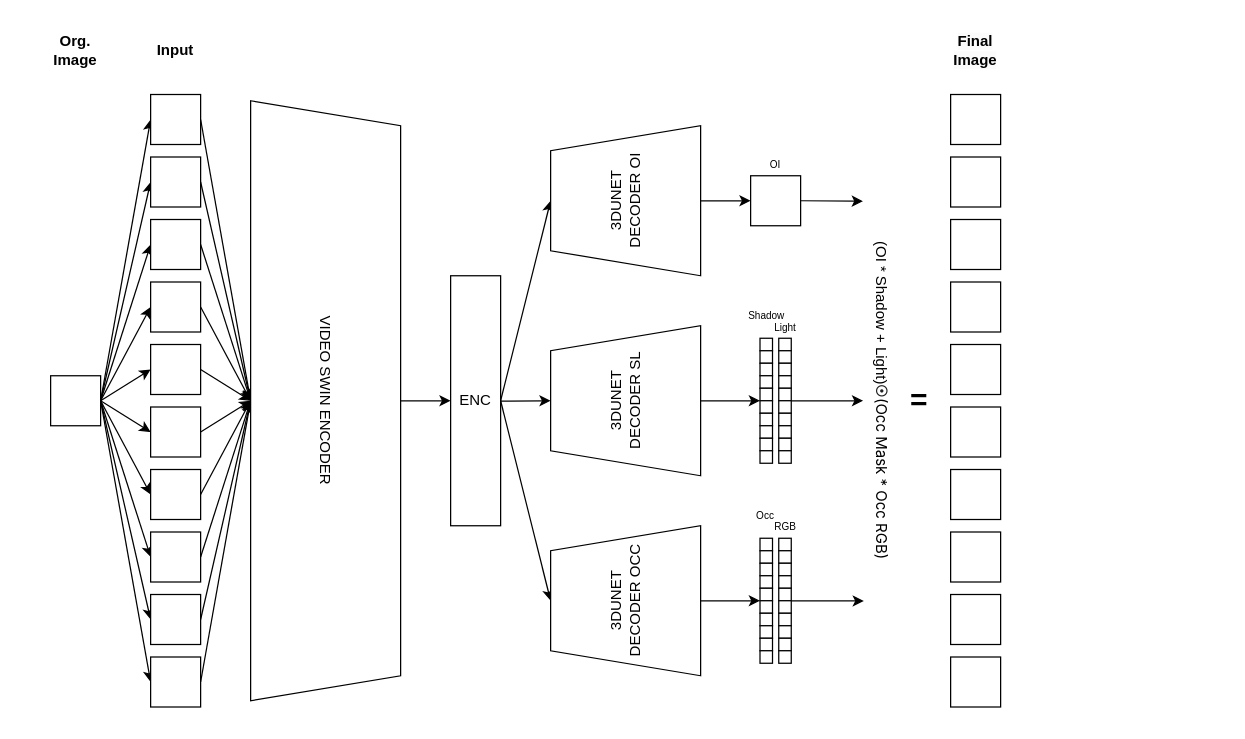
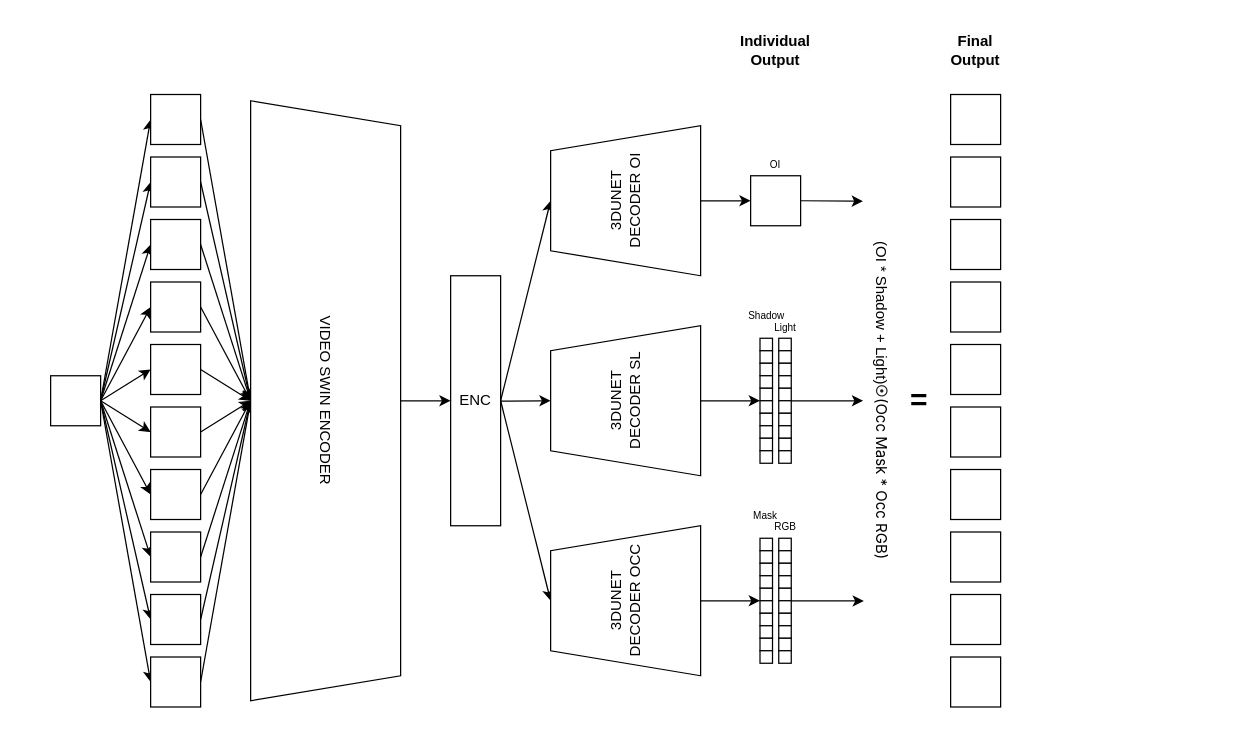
- <mxCell id="99" value="&lt;b&gt;Org. Image&lt;/b&gt;" style="text;html=1;strokeColor=none;fillColor=none;align=center;verticalAlign=middle;whiteSpace=wrap;rounded=0;" parent="1" vertex="1"><mxGeometry x="30" y="20" width="60" height="40" as="geometry" /></mxCell>
- <mxCell id="96" value="&lt;b&gt;Input&lt;/b&gt;" style="text;html=1;strokeColor=none;fillColor=none;align=center;verticalAlign=middle;whiteSpace=wrap;rounded=0;" parent="1" vertex="1"><mxGeometry x="110" y="20" width="60" height="40" as="geometry" /></mxCell>
+ <mxCell id="97" value="&lt;b style=&quot;border-color: var(--border-color); color: rgb(0, 0, 0); font-family: Helvetica; font-size: 12px; font-style: normal; font-variant-ligatures: normal; font-variant-caps: normal; letter-spacing: normal; orphans: 2; text-indent: 0px; text-transform: none; widows: 2; word-spacing: 0px; -webkit-text-stroke-width: 0px; background-color: rgb(251, 251, 251); text-decoration-thickness: initial; text-decoration-style: initial; text-decoration-color: initial;&quot;&gt;Individual Output&lt;/b&gt;" style="text;whiteSpace=wrap;html=1;align=center;verticalAlign=middle;" parent="1" vertex="1"><mxGeometry x="590" y="20" width="60" height="40" as="geometry" /></mxCell>
- <mxCell id="98" value="&lt;b style=&quot;border-color: var(--border-color); color: rgb(0, 0, 0); font-family: Helvetica; font-size: 12px; font-style: normal; font-variant-ligatures: normal; font-variant-caps: normal; letter-spacing: normal; orphans: 2; text-indent: 0px; text-transform: none; widows: 2; word-spacing: 0px; -webkit-text-stroke-width: 0px; background-color: rgb(251, 251, 251); text-decoration-thickness: initial; text-decoration-style: initial; text-decoration-color: initial;&quot;&gt;Final Image&lt;/b&gt;" style="text;whiteSpace=wrap;html=1;align=center;verticalAlign=middle;" parent="1" vertex="1"><mxGeometry x="750" y="20" width="60" height="40" as="geometry" /></mxCell>
+ <mxCell id="98" value="&lt;b style=&quot;border-color: var(--border-color); color: rgb(0, 0, 0); font-family: Helvetica; font-size: 12px; font-style: normal; font-variant-ligatures: normal; font-variant-caps: normal; letter-spacing: normal; orphans: 2; text-indent: 0px; text-transform: none; widows: 2; word-spacing: 0px; -webkit-text-stroke-width: 0px; background-color: rgb(251, 251, 251); text-decoration-thickness: initial; text-decoration-style: initial; text-decoration-color: initial;&quot;&gt;Final Output&lt;/b&gt;" style="text;whiteSpace=wrap;html=1;align=center;verticalAlign=middle;" parent="1" vertex="1"><mxGeometry x="750" y="20" width="60" height="40" as="geometry" /></mxCell>
- <mxCell id="103" value="&lt;font style=&quot;font-size: 8px;&quot;&gt;Occ&lt;/font&gt;" style="text;html=1;strokeColor=none;fillColor=none;align=center;verticalAlign=middle;whiteSpace=wrap;rounded=0;" parent="1" vertex="1"><mxGeometry x="607.5" y="410" width="7.5" as="geometry" /></mxCell>
+ <mxCell id="103" value="&lt;font style=&quot;font-size: 8px;&quot;&gt;Mask&lt;/font&gt;" style="text;html=1;strokeColor=none;fillColor=none;align=center;verticalAlign=middle;whiteSpace=wrap;rounded=0;" parent="1" vertex="1"><mxGeometry x="607.5" y="410" width="7.5" as="geometry" /></mxCell>
